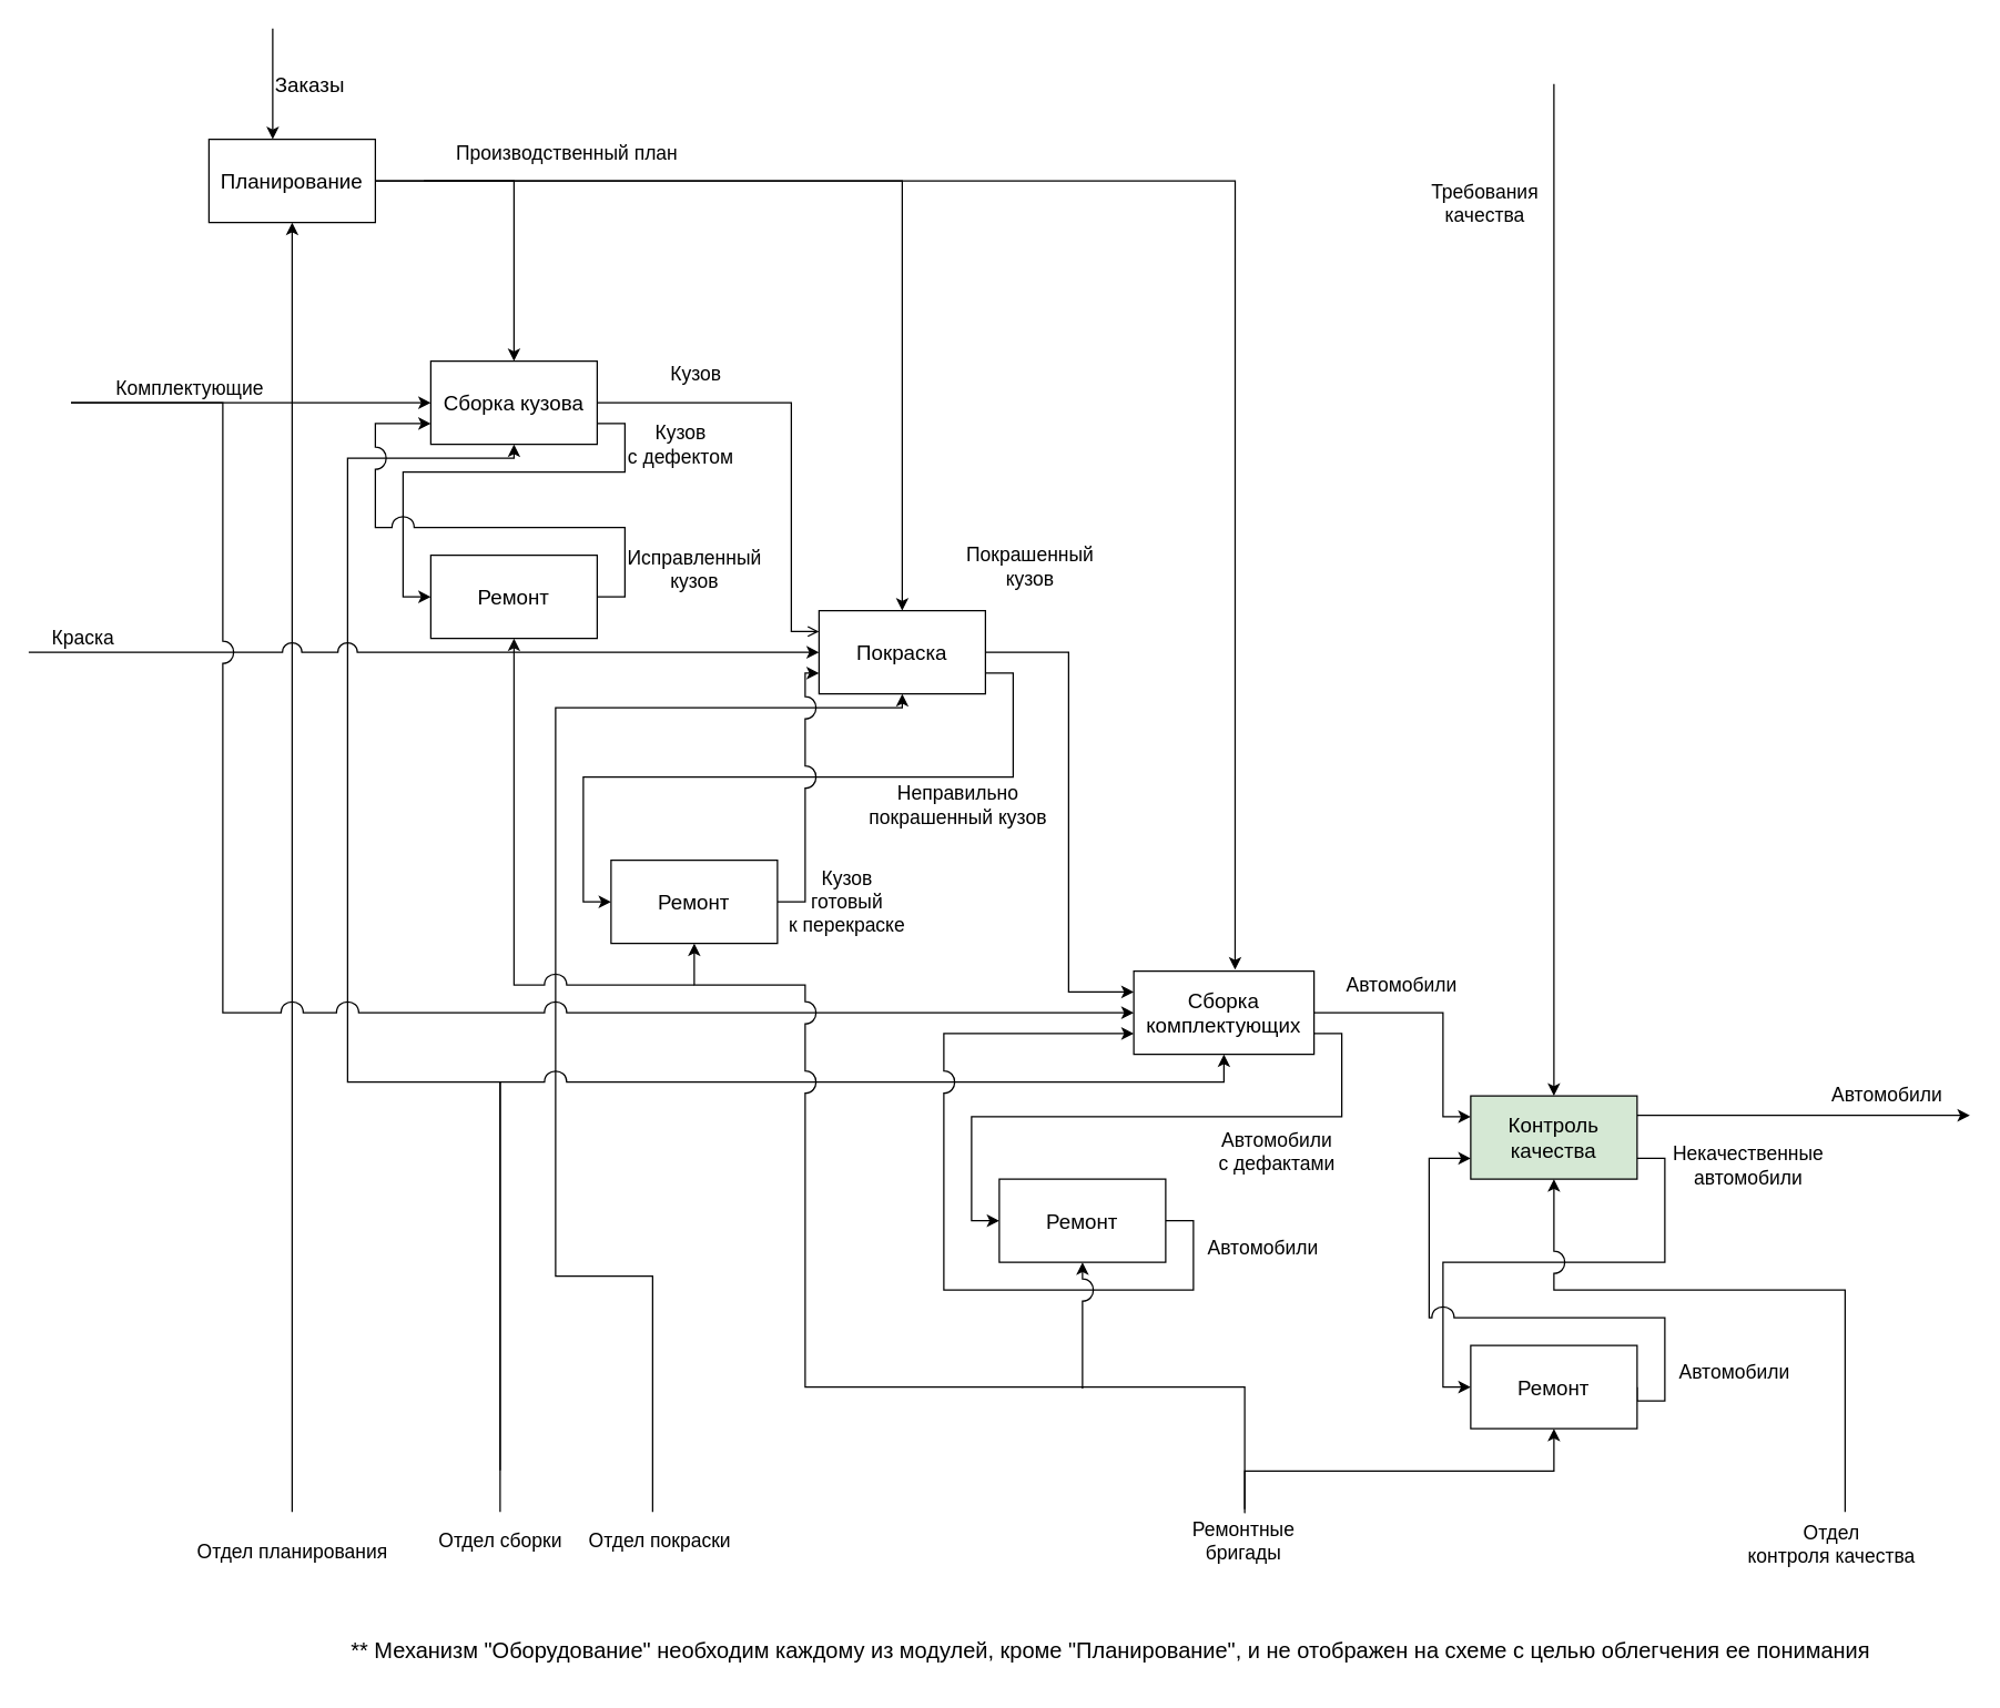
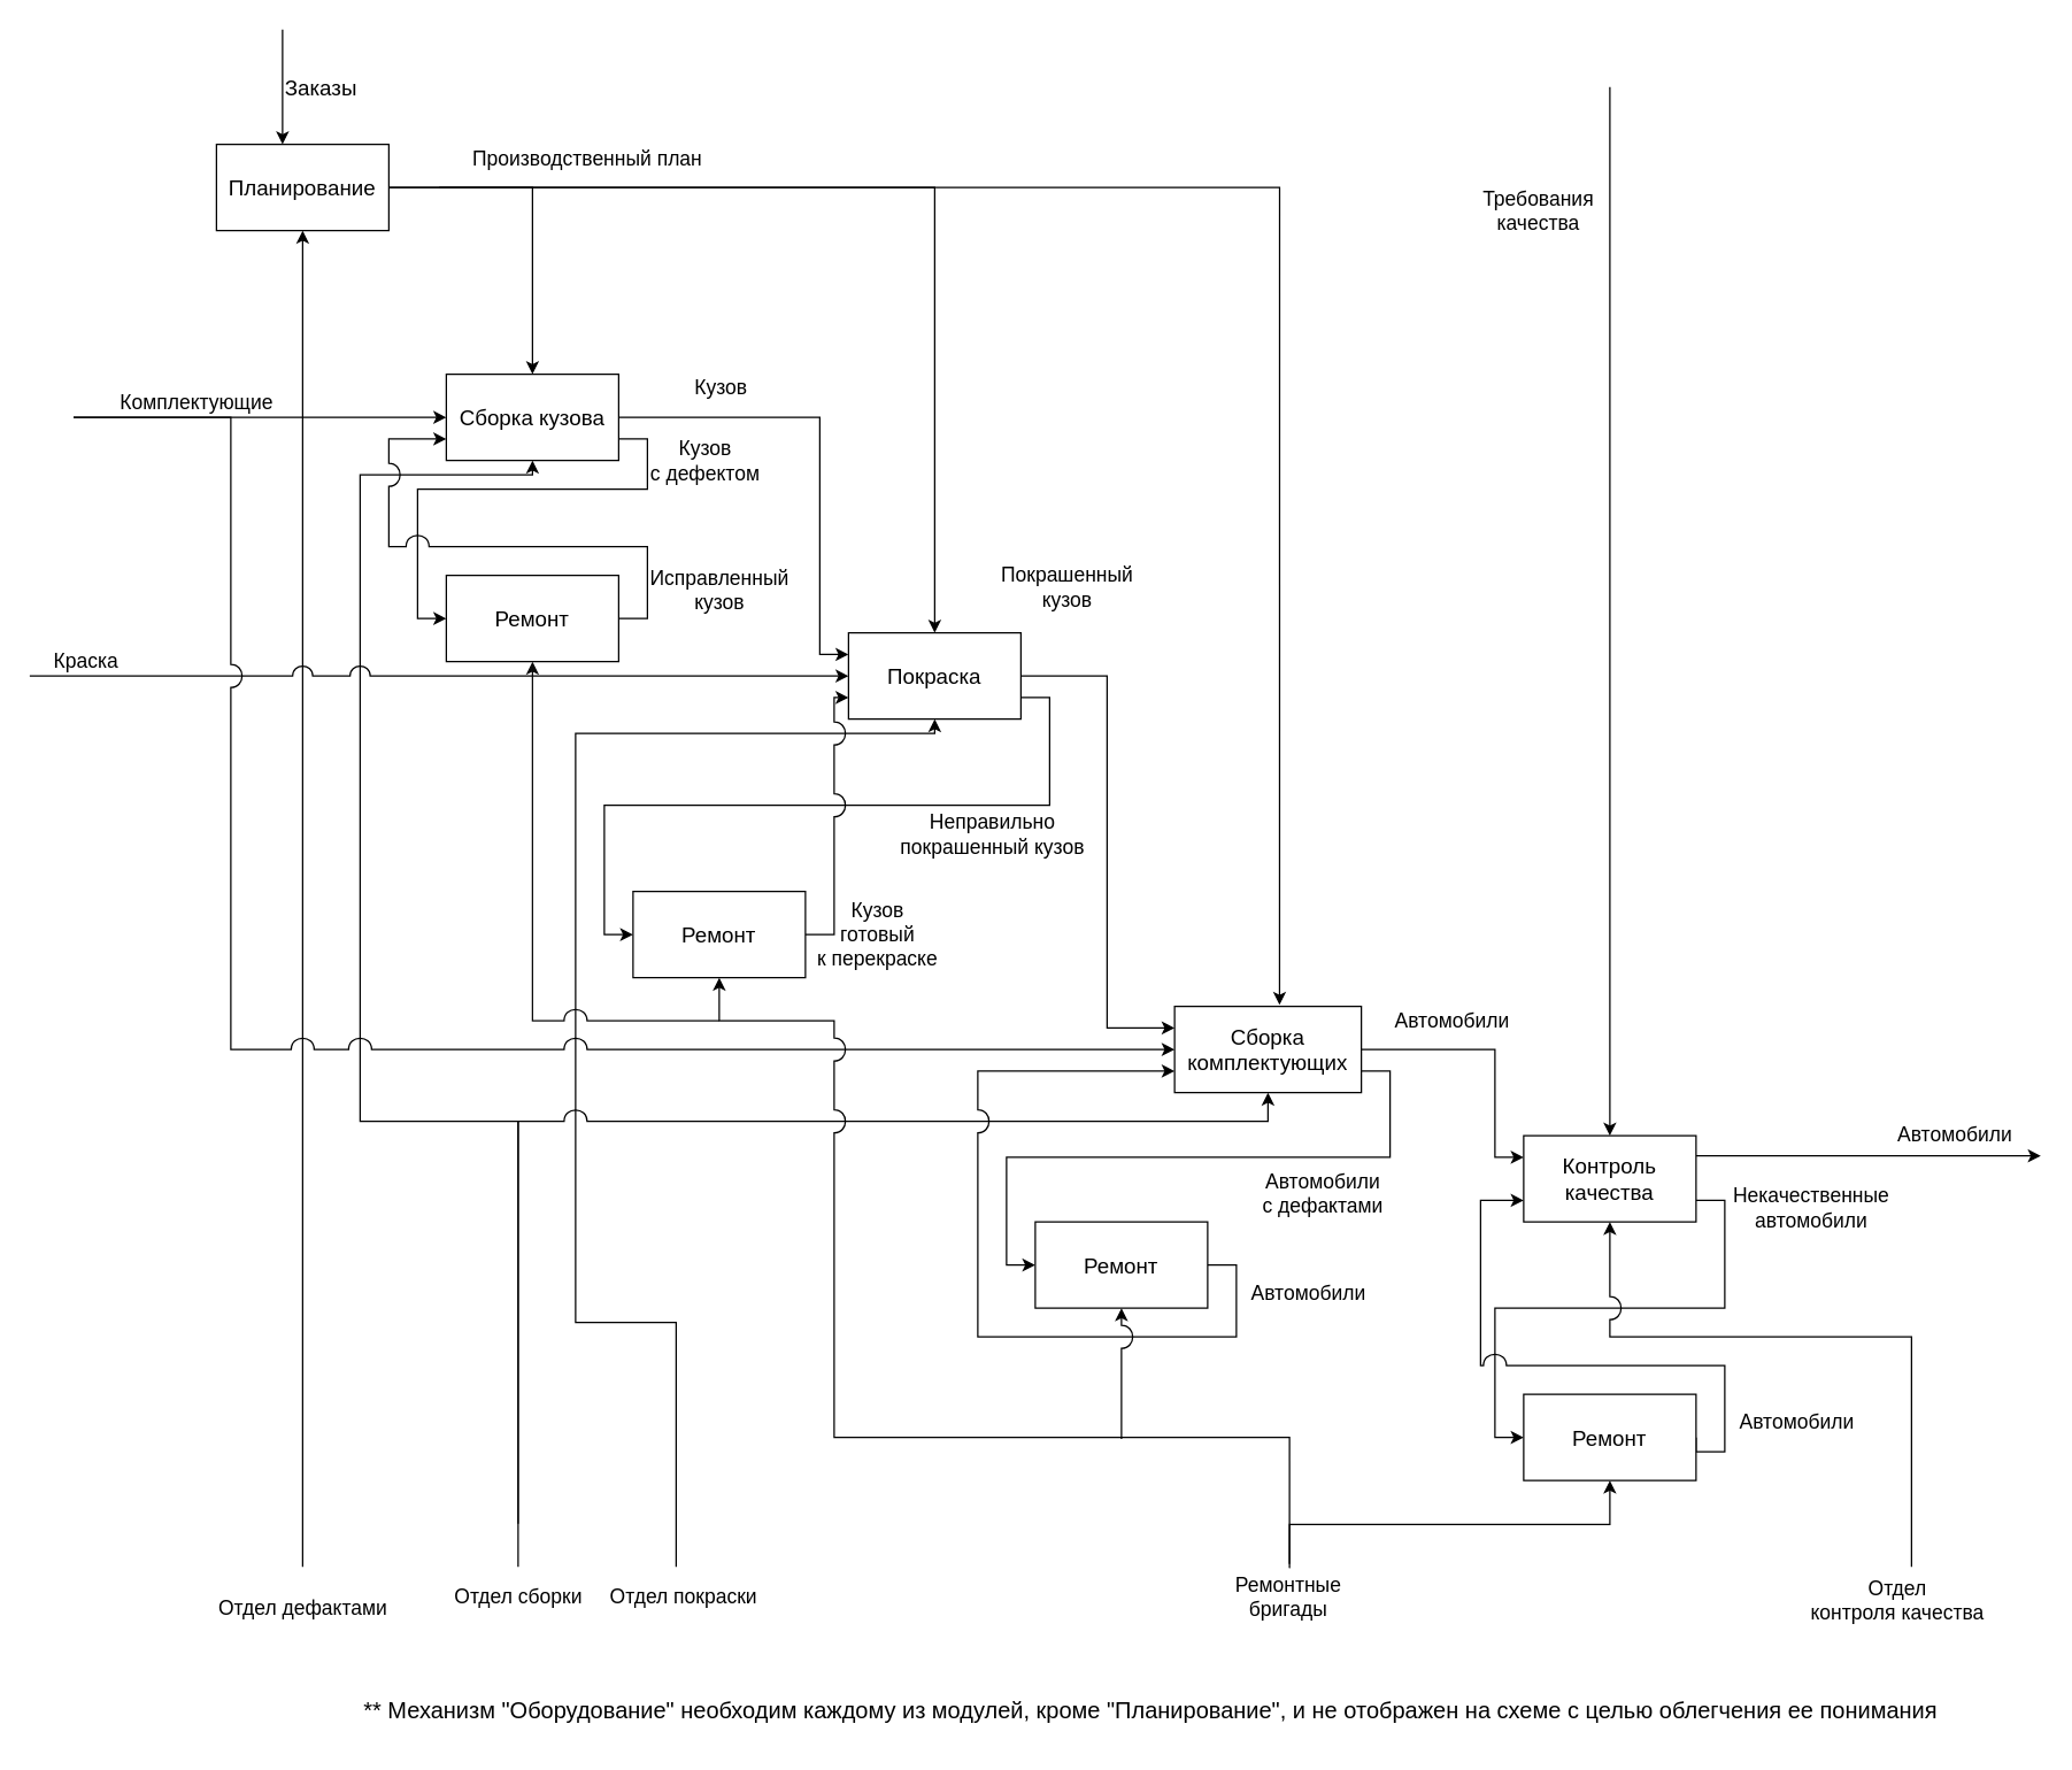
- <mxCell id="8" value="Кузов" style="edgeStyle=orthogonalEdgeStyle;rounded=0;jumpStyle=arc;jumpSize=16;orthogonalLoop=1;jettySize=auto;html=1;entryX=0;entryY=0.25;entryDx=0;entryDy=0;startArrow=none;startFill=0;endArrow=open;endFill=1;fontSize=14;" edge="1" parent="1" source="11" target="16"><mxGeometry x="-0.524" y="11" relative="1" as="geometry"><Array as="points"><mxPoint x="570" y="290" /><mxPoint x="570" y="455" /></Array><mxPoint x="-6" y="-10" as="offset" /></mxGeometry></mxCell>
+ <mxCell id="8" value="Кузов" style="edgeStyle=orthogonalEdgeStyle;rounded=0;jumpStyle=arc;jumpSize=16;orthogonalLoop=1;jettySize=auto;html=1;entryX=0;entryY=0.25;entryDx=0;entryDy=0;startArrow=none;startFill=0;endArrow=classic;endFill=1;fontSize=14;" edge="1" parent="1" source="11" target="16"><mxGeometry x="-0.524" y="11" relative="1" as="geometry"><Array as="points"><mxPoint x="570" y="290" /><mxPoint x="570" y="455" /></Array><mxPoint x="-6" y="-10" as="offset" /></mxGeometry></mxCell>
- <mxCell id="25" value="&lt;font style=&quot;font-size: 15px&quot;&gt;Контроль&lt;br&gt;качества&lt;br&gt;&lt;/font&gt;" style="rounded=0;whiteSpace=wrap;html=1;fillColor=#d5e8d4;" vertex="1" parent="1"><mxGeometry x="1060" y="790" width="120" height="60" as="geometry" /></mxCell>
+ <mxCell id="25" value="&lt;font style=&quot;font-size: 15px&quot;&gt;Контроль&lt;br&gt;качества&lt;br&gt;&lt;/font&gt;" style="rounded=0;whiteSpace=wrap;html=1;" vertex="1" parent="1"><mxGeometry x="1060" y="790" width="120" height="60" as="geometry" /></mxCell>
- <mxCell id="51" value="Отдел планирования" style="text;html=1;align=center;verticalAlign=middle;resizable=0;points=[];autosize=1;fontSize=14;" vertex="1" parent="1"><mxGeometry x="135" y="1109" width="150" height="20" as="geometry" /></mxCell>
+ <mxCell id="51" value="Отдел дефактами" style="text;html=1;align=center;verticalAlign=middle;resizable=0;points=[];autosize=1;fontSize=14;" vertex="1" parent="1"><mxGeometry x="135" y="1109" width="150" height="20" as="geometry" /></mxCell>
